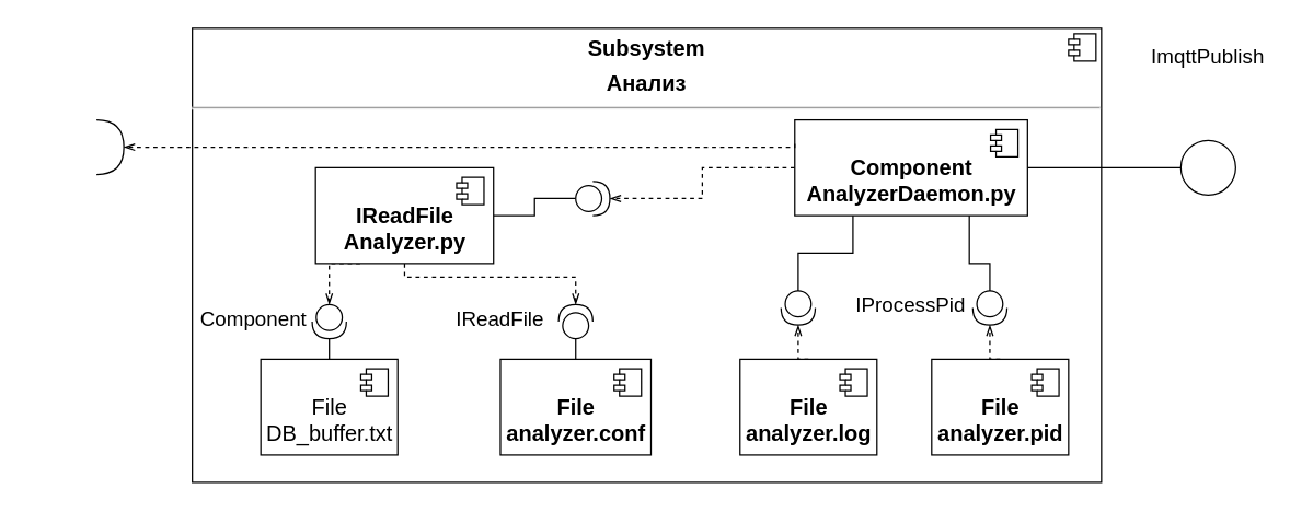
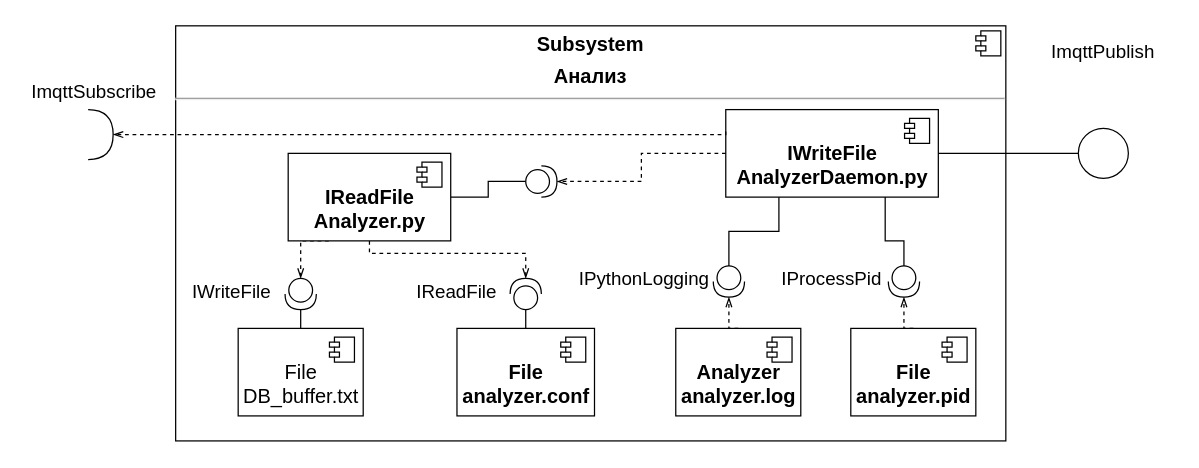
+ <mxCell id="38" value="&lt;span style=&quot;font-size: 15px&quot;&gt;ImqttSubscribe&lt;/span&gt;" style="text;html=1;strokeColor=none;fillColor=none;align=center;verticalAlign=middle;whiteSpace=wrap;rounded=0;" vertex="1" parent="1"><mxGeometry x="20" y="62" width="110" height="20" as="geometry" /></mxCell>
- <mxCell id="24" value="&lt;b style=&quot;font-size: 16px&quot;&gt;&lt;br&gt;Component&lt;br&gt;AnalyzerDaemon.py&lt;br&gt;&lt;/b&gt;" style="html=1;dropTarget=0;" vertex="1" parent="1"><mxGeometry x="580" y="87" width="170" height="70" as="geometry" /></mxCell>
+ <mxCell id="24" value="&lt;b style=&quot;font-size: 16px&quot;&gt;&lt;br&gt;IWriteFile&lt;br&gt;AnalyzerDaemon.py&lt;br&gt;&lt;/b&gt;" style="html=1;dropTarget=0;" vertex="1" parent="1"><mxGeometry x="580" y="87" width="170" height="70" as="geometry" /></mxCell>
+ <mxCell id="33" value="&lt;font style=&quot;font-size: 15px&quot;&gt;IPythonLogging&lt;/font&gt;" style="text;html=1;strokeColor=none;fillColor=none;align=center;verticalAlign=middle;whiteSpace=wrap;rounded=0;" vertex="1" parent="1"><mxGeometry x="460" y="212" width="110" height="20" as="geometry" /></mxCell>
- <mxCell id="40" value="&lt;font style=&quot;font-size: 15px&quot;&gt;Component&lt;/font&gt;" style="text;html=1;strokeColor=none;fillColor=none;align=center;verticalAlign=middle;whiteSpace=wrap;rounded=0;" vertex="1" parent="1"><mxGeometry x="130" y="222" width="110" height="20" as="geometry" /></mxCell>
+ <mxCell id="40" value="&lt;font style=&quot;font-size: 15px&quot;&gt;IWriteFile&lt;/font&gt;" style="text;html=1;strokeColor=none;fillColor=none;align=center;verticalAlign=middle;whiteSpace=wrap;rounded=0;" vertex="1" parent="1"><mxGeometry x="130" y="222" width="110" height="20" as="geometry" /></mxCell>
- <mxCell id="11" value="&lt;font style=&quot;font-size: 16px&quot;&gt;&lt;br&gt;&lt;/font&gt;&lt;b style=&quot;font-size: 16px&quot;&gt;&lt;font style=&quot;font-size: 16px&quot;&gt;File&lt;br&gt;&lt;/font&gt;&lt;/b&gt;&lt;b style=&quot;font-size: 16px&quot;&gt;analyzer&lt;/b&gt;&lt;b style=&quot;font-size: 16px&quot;&gt;&lt;font style=&quot;font-size: 16px&quot;&gt;.log&lt;/font&gt;&lt;br&gt;&lt;/b&gt;" style="html=1;dropTarget=0;" vertex="1" parent="1"><mxGeometry x="540" y="262" width="100" height="70" as="geometry" /></mxCell>
+ <mxCell id="11" value="&lt;font style=&quot;font-size: 16px&quot;&gt;&lt;br&gt;&lt;/font&gt;&lt;b style=&quot;font-size: 16px&quot;&gt;&lt;font style=&quot;font-size: 16px&quot;&gt;Analyzer&lt;br&gt;&lt;/font&gt;&lt;/b&gt;&lt;b style=&quot;font-size: 16px&quot;&gt;analyzer&lt;/b&gt;&lt;b style=&quot;font-size: 16px&quot;&gt;&lt;font style=&quot;font-size: 16px&quot;&gt;.log&lt;/font&gt;&lt;br&gt;&lt;/b&gt;" style="html=1;dropTarget=0;" vertex="1" parent="1"><mxGeometry x="540" y="262" width="100" height="70" as="geometry" /></mxCell>
